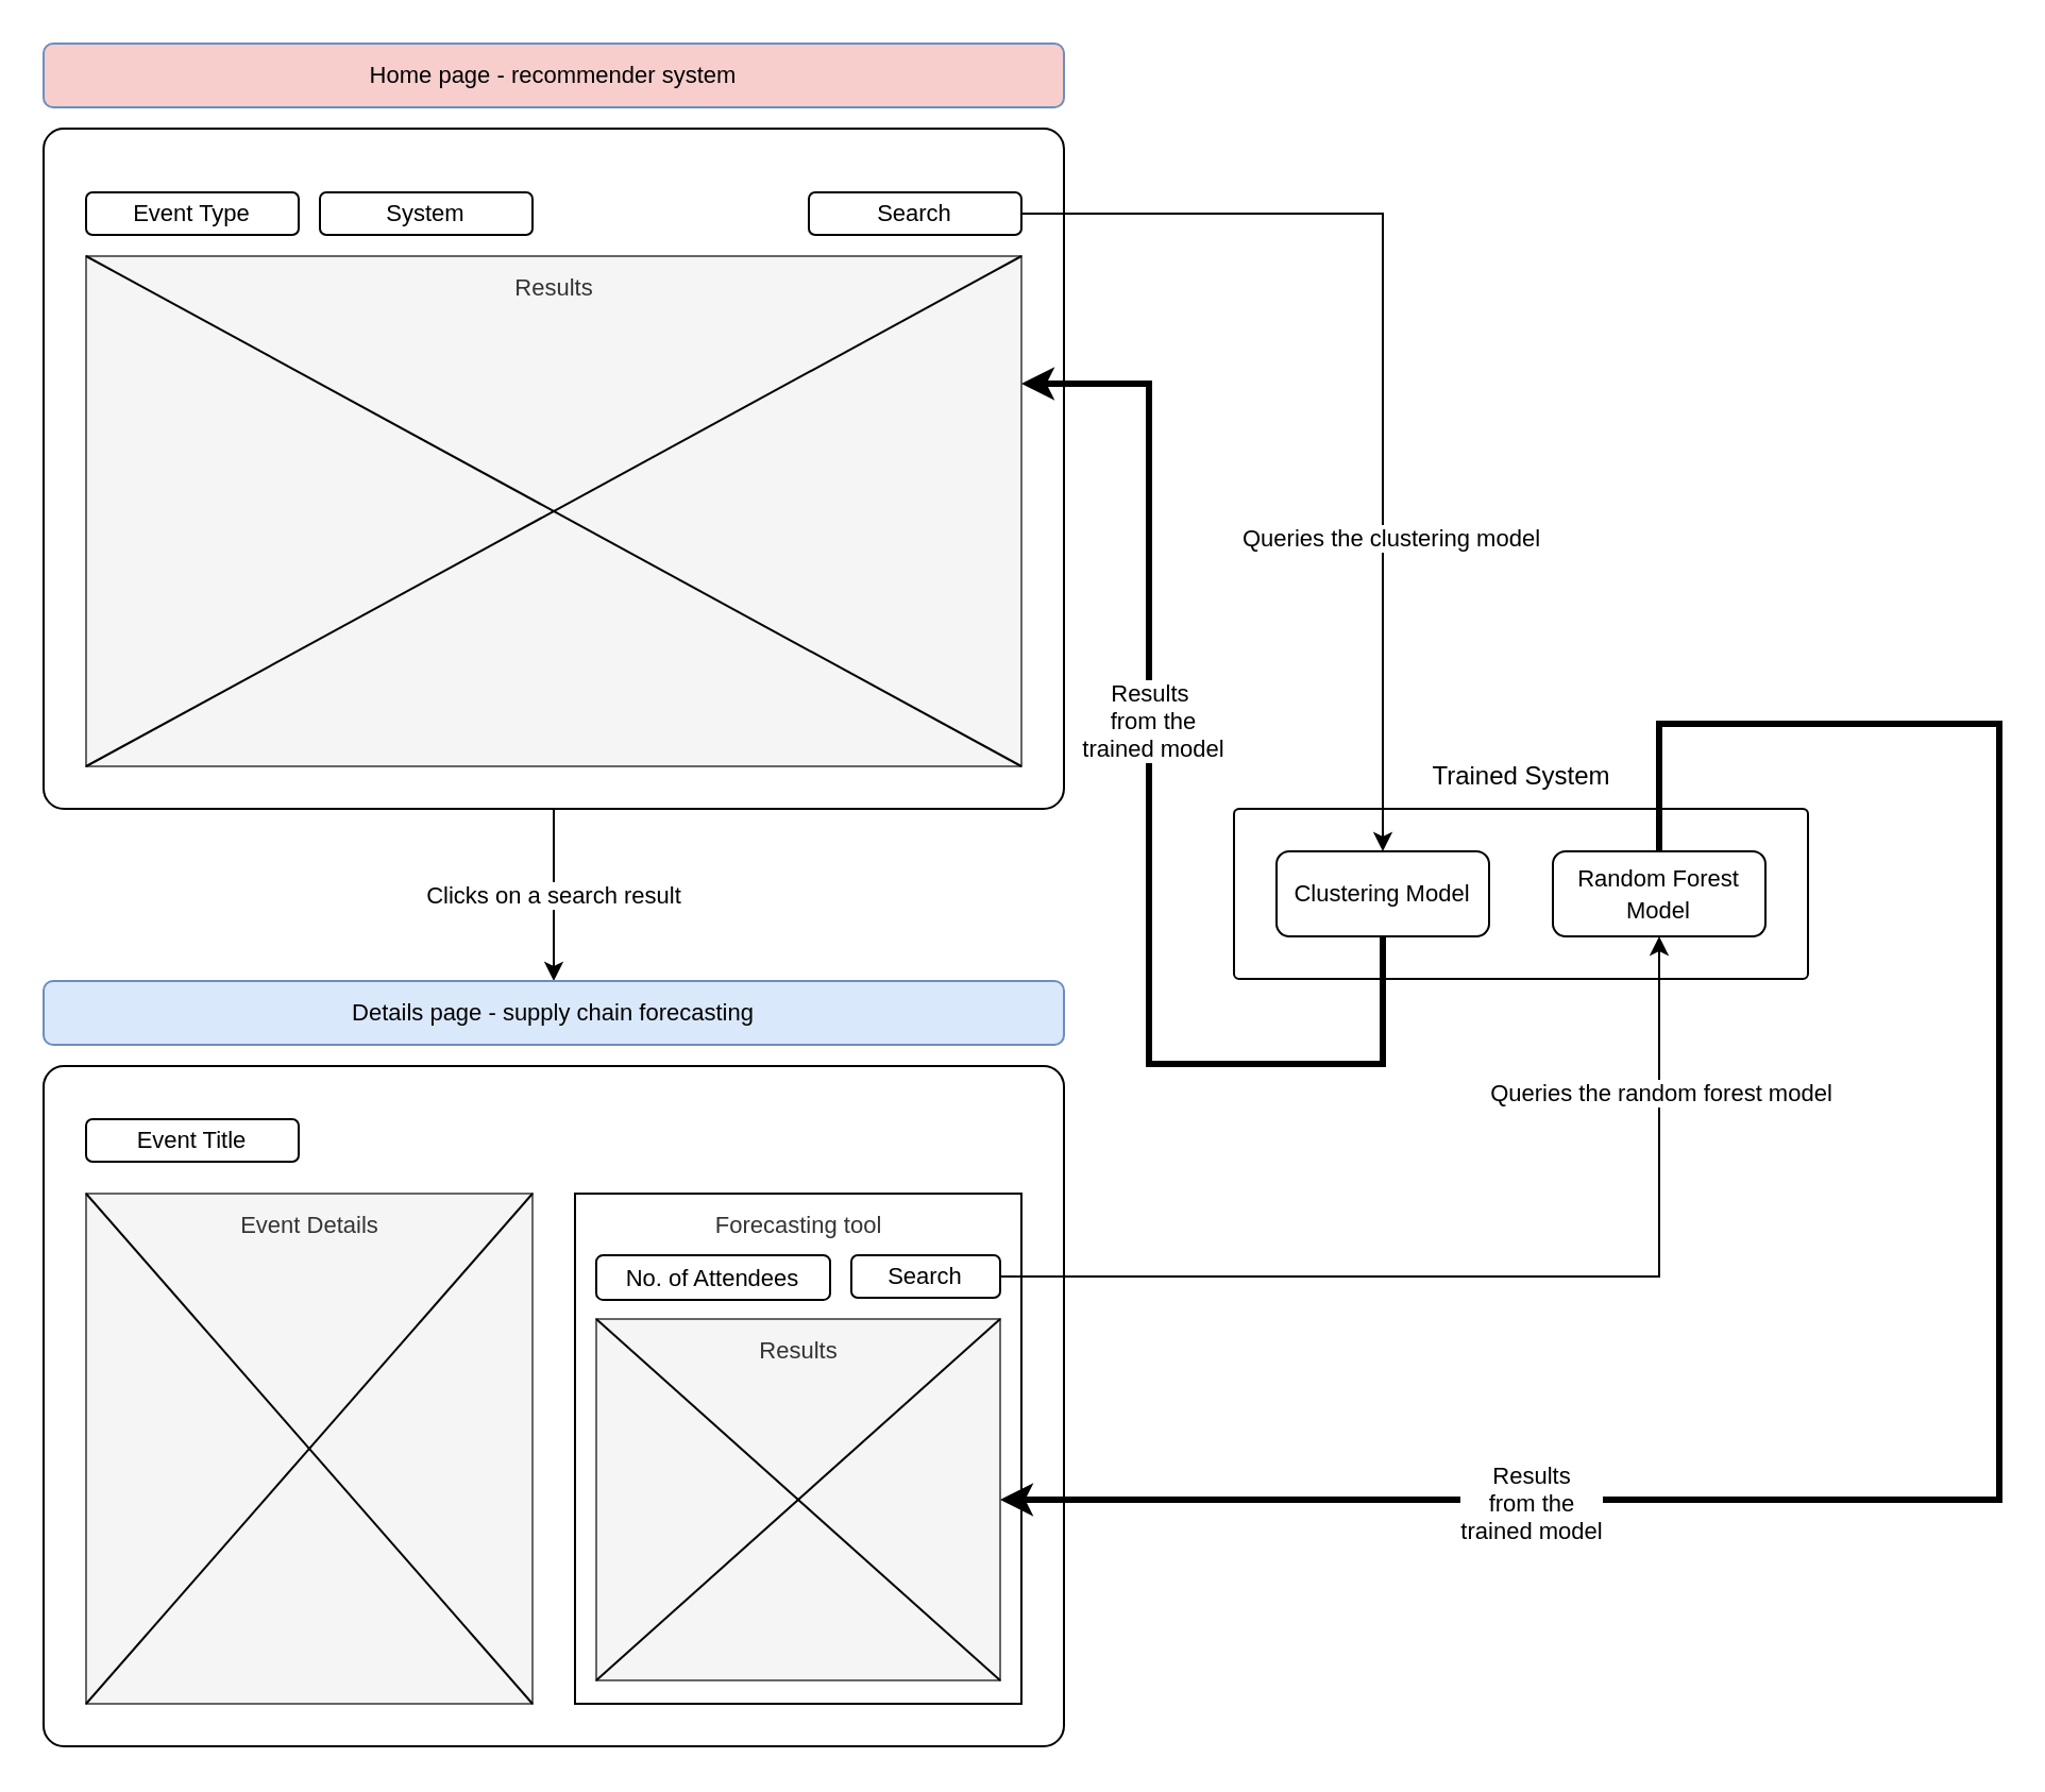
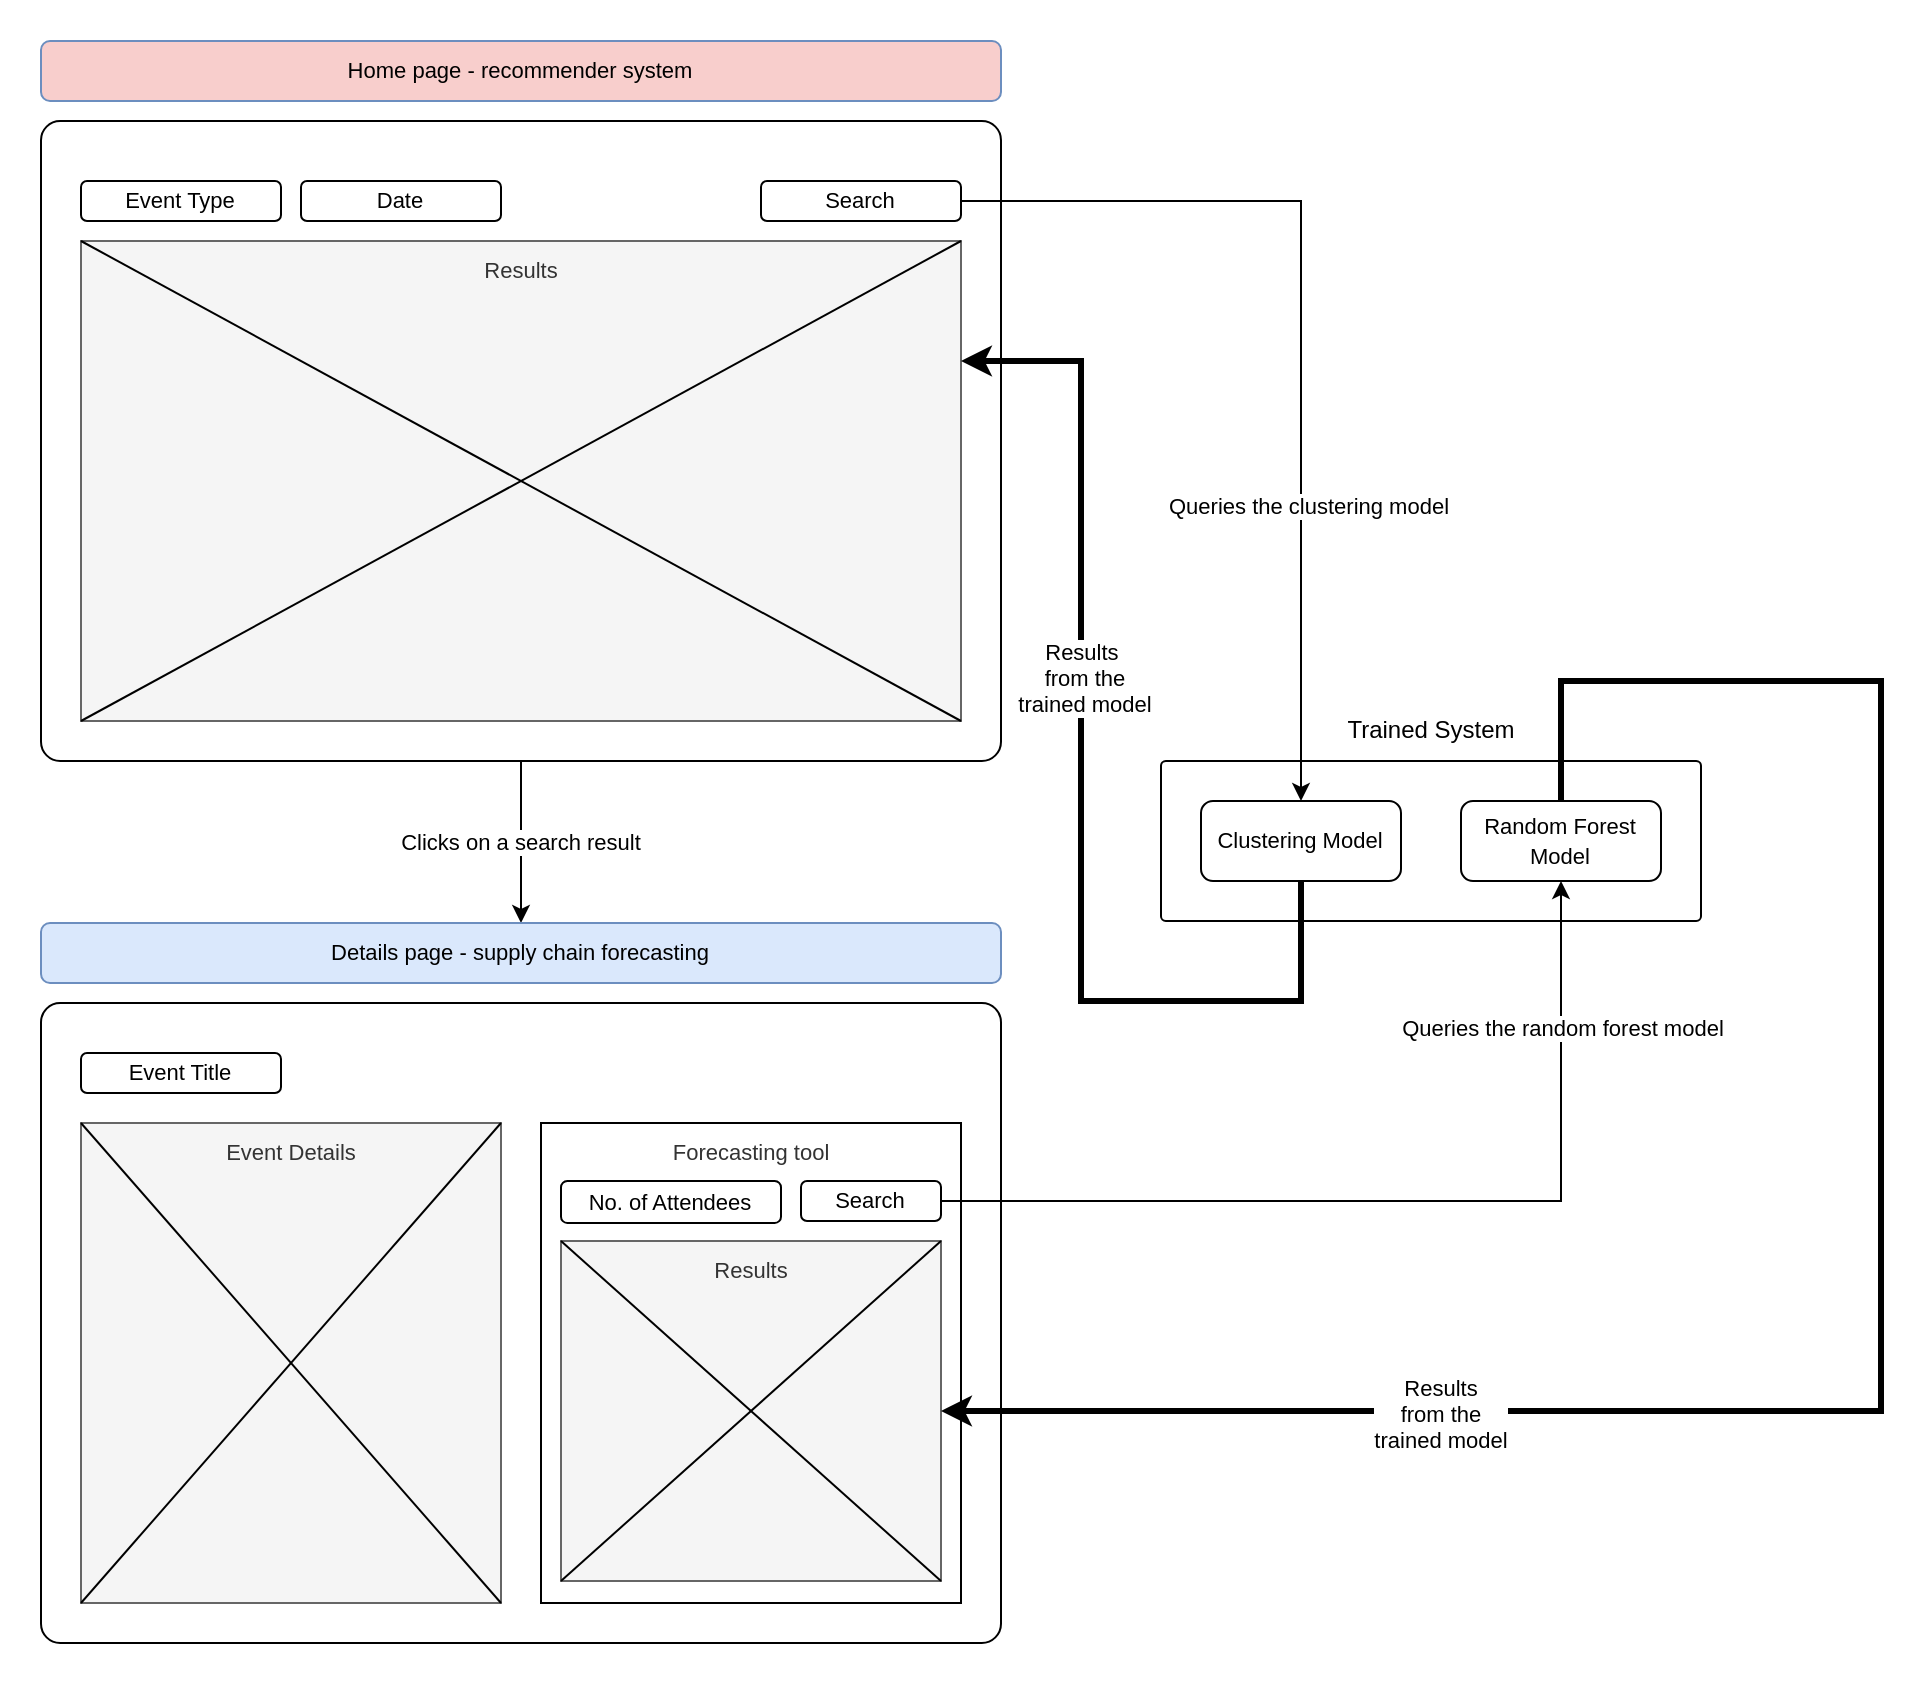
- <mxCell id="8" value="&lt;font style=&quot;font-size: 11px;&quot;&gt;System&lt;/font&gt;" style="rounded=1;whiteSpace=wrap;html=1;shadow=0;glass=0;sketch=0;" parent="1" vertex="1"><mxGeometry x="150" y="90" width="100" height="20" as="geometry" /></mxCell>
+ <mxCell id="8" value="&lt;font style=&quot;font-size: 11px;&quot;&gt;Date&lt;/font&gt;" style="rounded=1;whiteSpace=wrap;html=1;shadow=0;glass=0;sketch=0;" parent="1" vertex="1"><mxGeometry x="150" y="90" width="100" height="20" as="geometry" /></mxCell>
